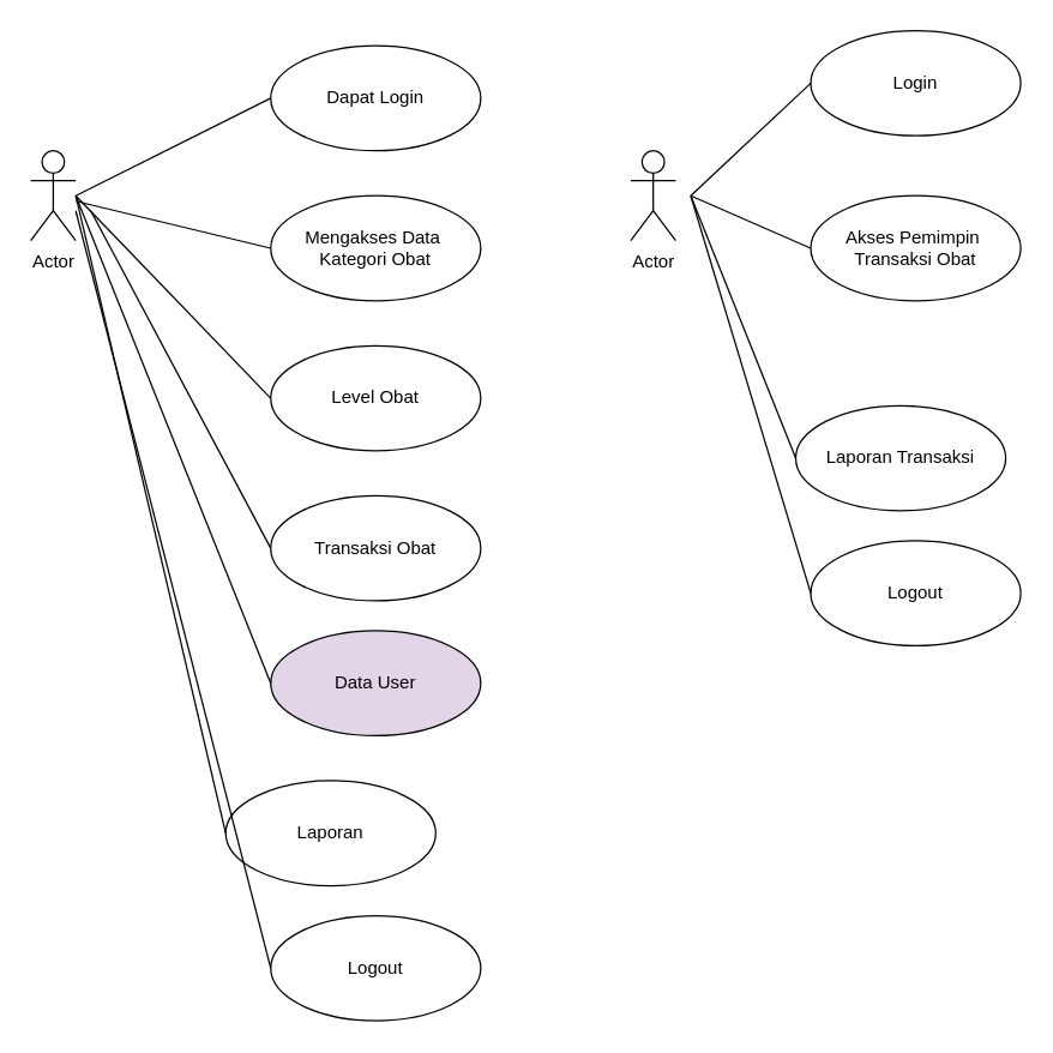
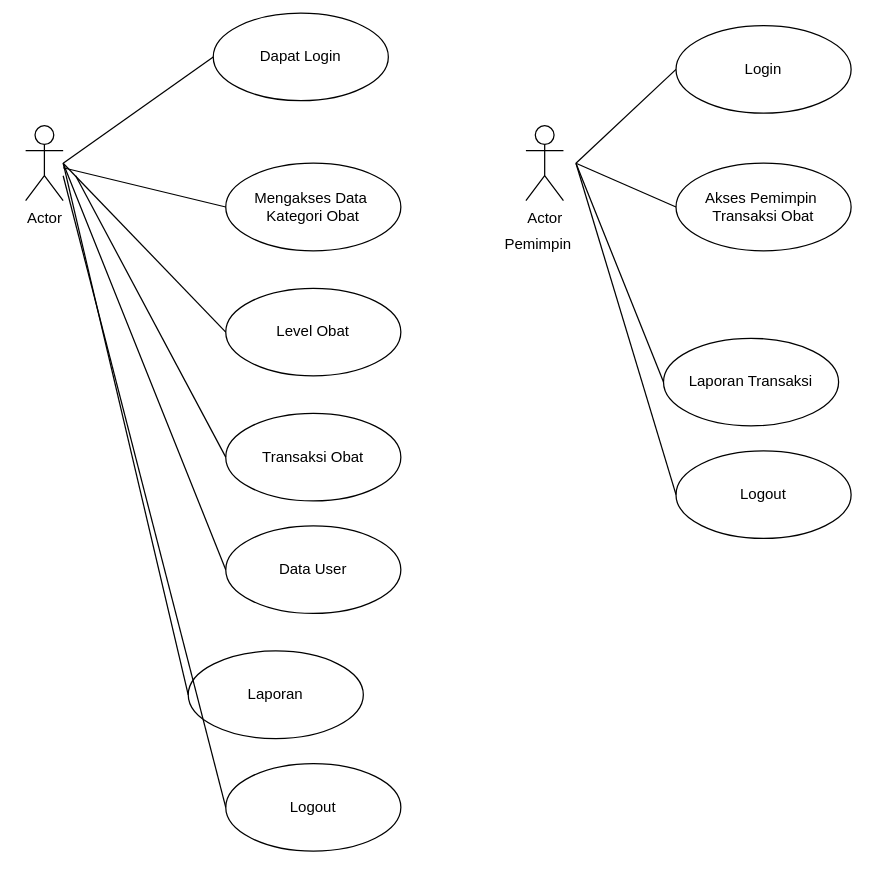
- <mxCell id="3" value="Dapat Login" style="ellipse;whiteSpace=wrap;html=1;" parent="1" vertex="1"><mxGeometry x="180" y="30" width="140" height="70" as="geometry" /></mxCell>
+ <mxCell id="3" value="Dapat Login" style="ellipse;whiteSpace=wrap;html=1;" parent="1" vertex="1"><mxGeometry x="170" y="10" width="140" height="70" as="geometry" /></mxCell>
+ <mxCell id="26" value="Pemimpin&lt;br&gt;" style="text;strokeColor=none;align=center;fillColor=none;html=1;verticalAlign=middle;whiteSpace=wrap;rounded=0;" parent="1" vertex="1"><mxGeometry x="400" y="180" width="60" height="30" as="geometry" /></mxCell>
- <mxCell id="7" value="Data User" style="ellipse;whiteSpace=wrap;html=1;fillColor=#e1d5e7;" parent="1" vertex="1"><mxGeometry x="180" y="420" width="140" height="70" as="geometry" /></mxCell>
+ <mxCell id="7" value="Data User" style="ellipse;whiteSpace=wrap;html=1;" parent="1" vertex="1"><mxGeometry x="180" y="420" width="140" height="70" as="geometry" /></mxCell>
